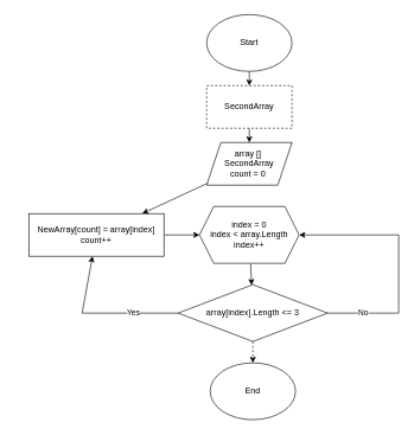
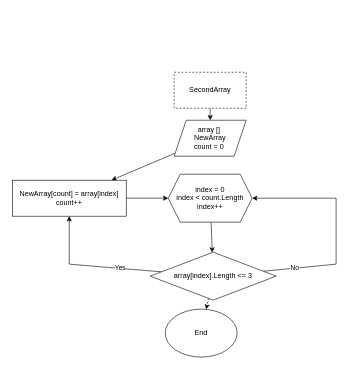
- <mxCell id="3" value="Start" style="ellipse;whiteSpace=wrap;html=1;rounded=0;" parent="1" vertex="1"><mxGeometry x="290" y="20" width="120" height="80" as="geometry" /></mxCell>
- <mxCell id="2" value="" style="edgeStyle=none;html=1;rounded=0;" parent="1" source="3" target="5" edge="1"><mxGeometry relative="1" as="geometry" /></mxCell>
- <mxCell id="7" value="array []&amp;nbsp;&lt;br&gt;SecondArray&lt;br&gt;count = 0&amp;nbsp;" style="shape=parallelogram;perimeter=parallelogramPerimeter;whiteSpace=wrap;html=1;fixedSize=1;rounded=0;" parent="1" vertex="1"><mxGeometry x="290" y="200" width="120" height="60" as="geometry" /></mxCell>
+ <mxCell id="7" value="array []&amp;nbsp;&lt;br&gt;NewArray&lt;br&gt;count = 0&amp;nbsp;" style="shape=parallelogram;perimeter=parallelogramPerimeter;whiteSpace=wrap;html=1;fixedSize=1;rounded=0;" parent="1" vertex="1"><mxGeometry x="290" y="200" width="120" height="60" as="geometry" /></mxCell>
- <mxCell id="15" value="NewArray[count] = array[index]&lt;br&gt;count++&lt;br&gt;" style="whiteSpace=wrap;html=1;rounded=0;" parent="1" vertex="1"><mxGeometry x="40" y="300" width="190" height="60" as="geometry" /></mxCell>
+ <mxCell id="15" value="NewArray[count] = array[index]&lt;br&gt;count++&lt;br&gt;" style="whiteSpace=wrap;html=1;rounded=0;" parent="1" vertex="1"><mxGeometry x="20" y="300" width="190" height="60" as="geometry" /></mxCell>
- <mxCell id="9" value="index = 0&lt;br&gt;index &amp;lt; array.Length&lt;br&gt;index++" style="shape=hexagon;perimeter=hexagonPerimeter2;whiteSpace=wrap;html=1;fixedSize=1;rounded=0;" parent="1" vertex="1"><mxGeometry x="280" y="290" width="140" height="80" as="geometry" /></mxCell>
+ <mxCell id="9" value="index = 0&lt;br&gt;index &amp;lt; count.Length&lt;br&gt;index++" style="shape=hexagon;perimeter=hexagonPerimeter2;whiteSpace=wrap;html=1;fixedSize=1;rounded=0;" parent="1" vertex="1"><mxGeometry x="280" y="290" width="140" height="80" as="geometry" /></mxCell>
- <mxCell id="13" value="array[index].Length &amp;lt;= 3" style="rhombus;whiteSpace=wrap;html=1;rounded=0;" parent="1" vertex="1"><mxGeometry x="250" y="400" width="210" height="80" as="geometry" /></mxCell>
+ <mxCell id="13" value="array[index].Length &amp;lt;= 3" style="rhombus;whiteSpace=wrap;html=1;rounded=0;" parent="1" vertex="1"><mxGeometry x="250" y="420" width="210" height="80" as="geometry" /></mxCell>
- <mxCell id="16" value="End" style="ellipse;whiteSpace=wrap;html=1;rounded=0;" parent="1" vertex="1"><mxGeometry x="295" y="510" width="120" height="80" as="geometry" /></mxCell>
+ <mxCell id="16" value="End" style="ellipse;whiteSpace=wrap;html=1;rounded=0;" parent="1" vertex="1"><mxGeometry x="275" y="515" width="120" height="80" as="geometry" /></mxCell>
